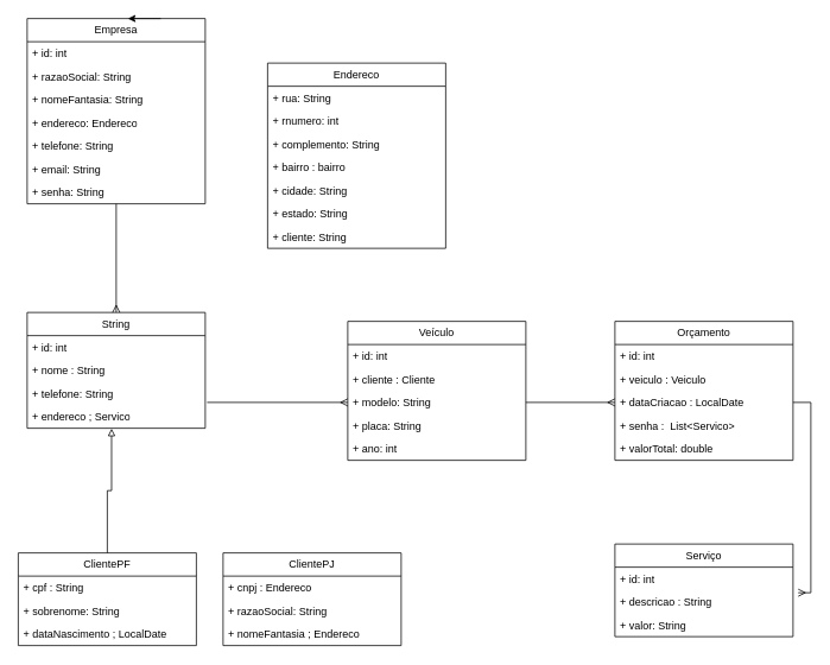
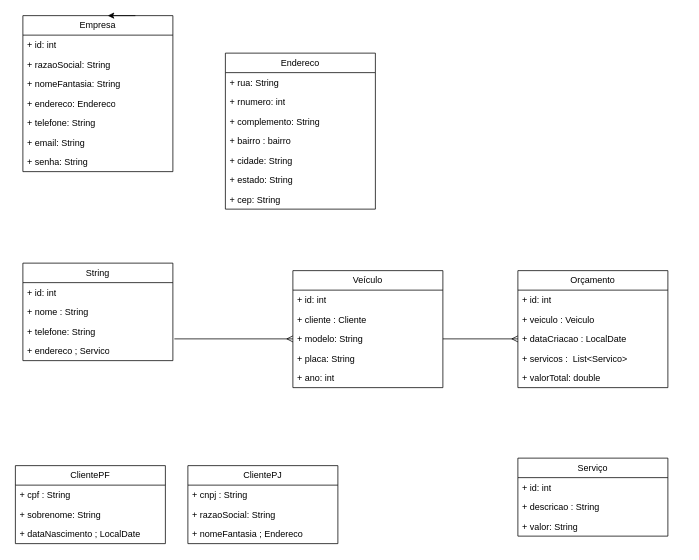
- <mxCell id="52" value="+ cliente: String" style="text;strokeColor=none;fillColor=none;align=left;verticalAlign=top;spacingLeft=4;spacingRight=4;overflow=hidden;rotatable=0;points=[[0,0.5],[1,0.5]];portConstraint=eastwest;whiteSpace=wrap;html=1;" vertex="1" parent="45"><mxGeometry y="182" width="200" height="26" as="geometry" /></mxCell>
+ <mxCell id="52" value="+ cep: String" style="text;strokeColor=none;fillColor=none;align=left;verticalAlign=top;spacingLeft=4;spacingRight=4;overflow=hidden;rotatable=0;points=[[0,0.5],[1,0.5]];portConstraint=eastwest;whiteSpace=wrap;html=1;" vertex="1" parent="45"><mxGeometry y="182" width="200" height="26" as="geometry" /></mxCell>
- <mxCell id="26" style="edgeStyle=orthogonalEdgeStyle;rounded=0;orthogonalLoop=1;jettySize=auto;html=1;entryX=0.5;entryY=0;entryDx=0;entryDy=0;endArrow=ERmany;endFill=0;" edge="1" parent="1" source="27" target="2"><mxGeometry relative="1" as="geometry" /></mxCell>
- <mxCell id="21" value="&lt;div&gt;+ senha :&amp;nbsp; List&amp;lt;Servico&amp;gt;&lt;/div&gt;" style="text;strokeColor=none;fillColor=none;align=left;verticalAlign=top;spacingLeft=4;spacingRight=4;overflow=hidden;rotatable=0;points=[[0,0.5],[1,0.5]];portConstraint=eastwest;whiteSpace=wrap;html=1;" vertex="1" parent="17"><mxGeometry y="104" width="200" height="26" as="geometry" /></mxCell>
+ <mxCell id="21" value="&lt;div&gt;+ servicos :&amp;nbsp; List&amp;lt;Servico&amp;gt;&lt;/div&gt;" style="text;strokeColor=none;fillColor=none;align=left;verticalAlign=top;spacingLeft=4;spacingRight=4;overflow=hidden;rotatable=0;points=[[0,0.5],[1,0.5]];portConstraint=eastwest;whiteSpace=wrap;html=1;" vertex="1" parent="17"><mxGeometry y="104" width="200" height="26" as="geometry" /></mxCell>
- <mxCell id="40" style="edgeStyle=orthogonalEdgeStyle;rounded=0;orthogonalLoop=1;jettySize=auto;html=1;entryX=0.474;entryY=1.016;entryDx=0;entryDy=0;entryPerimeter=0;endArrow=block;endFill=0;" edge="1" parent="1" source="36" target="6"><mxGeometry relative="1" as="geometry" /></mxCell>
- <mxCell id="25" style="edgeStyle=orthogonalEdgeStyle;rounded=0;orthogonalLoop=1;jettySize=auto;html=1;entryX=1.029;entryY=0.104;entryDx=0;entryDy=0;entryPerimeter=0;endArrow=ERmany;endFill=0;" edge="1" parent="1" source="20" target="15"><mxGeometry relative="1" as="geometry"><Array as="points"><mxPoint x="910" y="451" /><mxPoint x="910" y="665" /></Array></mxGeometry></mxCell>
- <mxCell id="42" value="+ cnpj : Endereco" style="text;strokeColor=none;fillColor=none;align=left;verticalAlign=top;spacingLeft=4;spacingRight=4;overflow=hidden;rotatable=0;points=[[0,0.5],[1,0.5]];portConstraint=eastwest;whiteSpace=wrap;html=1;" vertex="1" parent="41"><mxGeometry y="26" width="200" height="26" as="geometry" /></mxCell>
+ <mxCell id="42" value="+ cnpj : String" style="text;strokeColor=none;fillColor=none;align=left;verticalAlign=top;spacingLeft=4;spacingRight=4;overflow=hidden;rotatable=0;points=[[0,0.5],[1,0.5]];portConstraint=eastwest;whiteSpace=wrap;html=1;" vertex="1" parent="41"><mxGeometry y="26" width="200" height="26" as="geometry" /></mxCell>
